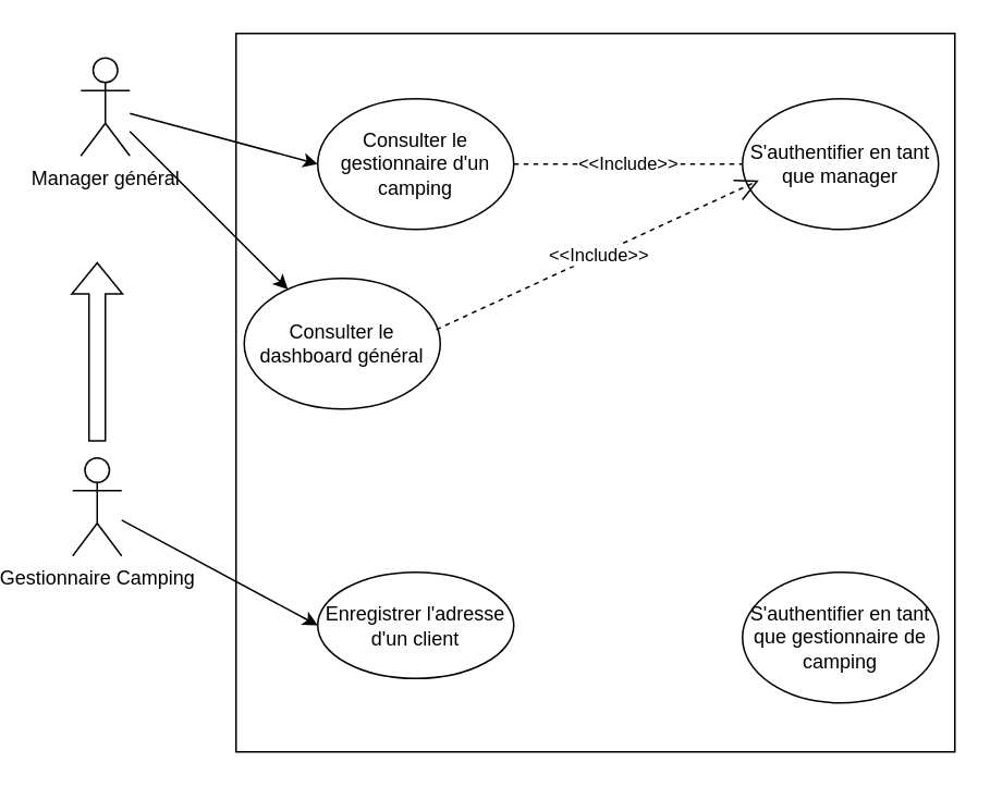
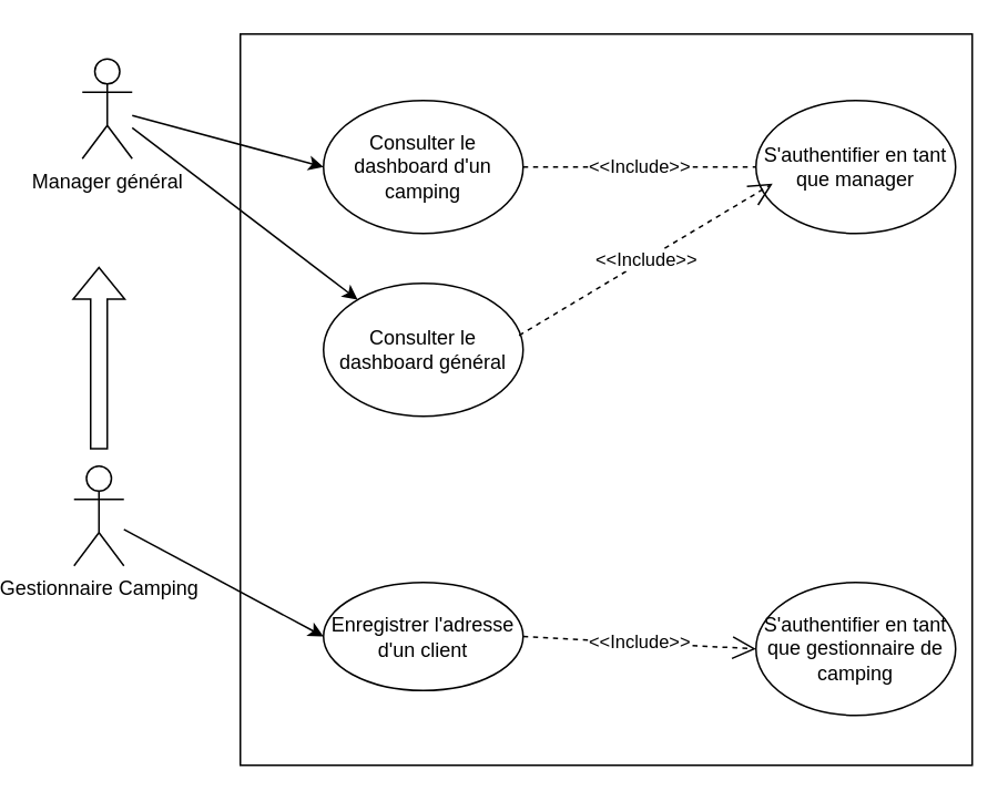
- <mxCell id="4" value="Consulter le gestionnaire d'un camping" style="ellipse;whiteSpace=wrap;html=1;" parent="1" vertex="1"><mxGeometry x="170" y="60" width="120" height="80" as="geometry" /></mxCell>
+ <mxCell id="4" value="Consulter le dashboard d'un camping" style="ellipse;whiteSpace=wrap;html=1;" parent="1" vertex="1"><mxGeometry x="170" y="60" width="120" height="80" as="geometry" /></mxCell>
- <mxCell id="14" value="Consulter le dashboard général" style="ellipse;whiteSpace=wrap;html=1;" vertex="1" parent="1"><mxGeometry x="125" y="170" width="120" height="80" as="geometry" /></mxCell>
+ <mxCell id="14" value="Consulter le dashboard général" style="ellipse;whiteSpace=wrap;html=1;" vertex="1" parent="1"><mxGeometry x="170" y="170" width="120" height="80" as="geometry" /></mxCell>
+ <mxCell id="12" value="&amp;lt;&amp;lt;Include&amp;gt;&amp;gt;" style="endArrow=open;endSize=12;dashed=1;html=1;rounded=0;exitX=1;exitY=0.5;exitDx=0;exitDy=0;entryX=0;entryY=0.5;entryDx=0;entryDy=0;" parent="1" source="9" target="8" edge="1"><mxGeometry width="160" relative="1" as="geometry"><mxPoint x="260" y="250" as="sourcePoint" /><mxPoint x="420" y="250" as="targetPoint" /></mxGeometry></mxCell>
